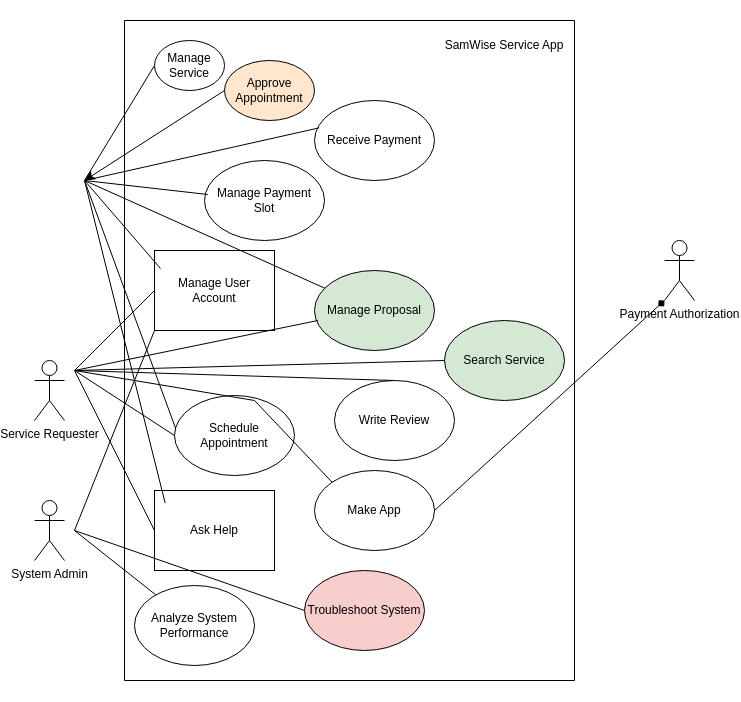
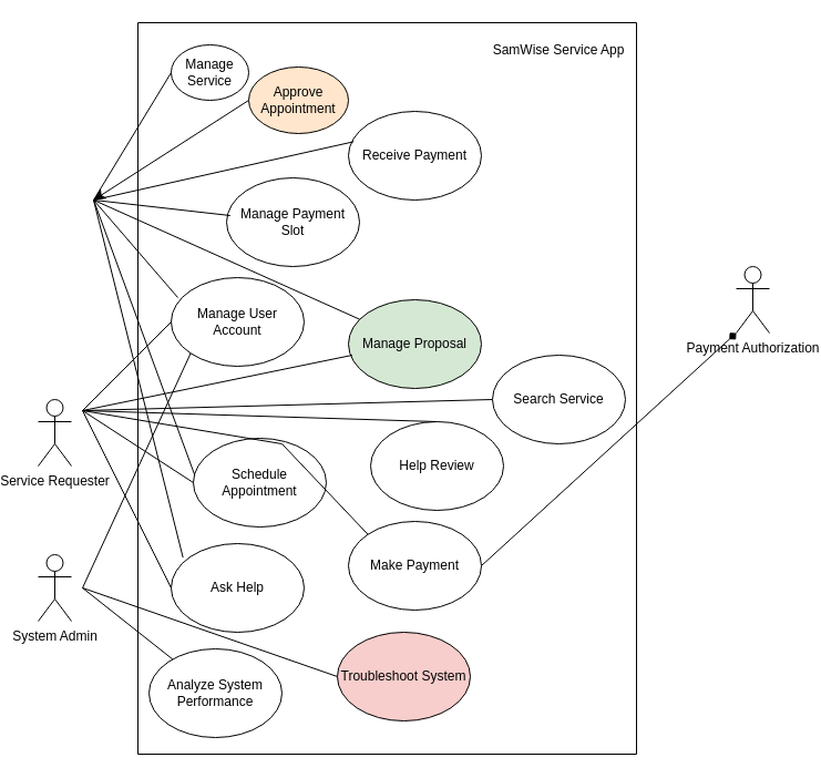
- <mxCell id="10" value="Manage User Account" style="whiteSpace=wrap;html=1;rounded=0;" vertex="1" parent="4"><mxGeometry x="30" y="230" width="120" height="80" as="geometry" /></mxCell>
+ <mxCell id="10" value="Manage User Account" style="ellipse;whiteSpace=wrap;html=1;" vertex="1" parent="4"><mxGeometry x="30" y="230" width="120" height="80" as="geometry" /></mxCell>
- <mxCell id="7" value="Search Service" style="ellipse;whiteSpace=wrap;html=1;fillColor=#d5e8d4;" vertex="1" parent="4"><mxGeometry x="320" y="300" width="120" height="80" as="geometry" /></mxCell>
+ <mxCell id="7" value="Search Service" style="ellipse;whiteSpace=wrap;html=1;" vertex="1" parent="4"><mxGeometry x="320" y="300" width="120" height="80" as="geometry" /></mxCell>
- <mxCell id="8" value="Write Review" style="ellipse;whiteSpace=wrap;html=1;" vertex="1" parent="4"><mxGeometry x="210" y="360" width="120" height="80" as="geometry" /></mxCell>
+ <mxCell id="8" value="Help Review" style="ellipse;whiteSpace=wrap;html=1;" vertex="1" parent="4"><mxGeometry x="210" y="360" width="120" height="80" as="geometry" /></mxCell>
- <mxCell id="5" value="Make App" style="ellipse;whiteSpace=wrap;html=1;" vertex="1" parent="4"><mxGeometry x="190" y="450" width="120" height="80" as="geometry" /></mxCell>
+ <mxCell id="5" value="Make Payment" style="ellipse;whiteSpace=wrap;html=1;" vertex="1" parent="4"><mxGeometry x="190" y="450" width="120" height="80" as="geometry" /></mxCell>
- <mxCell id="11" value="Ask Help" style="whiteSpace=wrap;html=1;rounded=0;" vertex="1" parent="4"><mxGeometry x="30" y="470" width="120" height="80" as="geometry" /></mxCell>
+ <mxCell id="11" value="Ask Help" style="ellipse;whiteSpace=wrap;html=1;" vertex="1" parent="4"><mxGeometry x="30" y="470" width="120" height="80" as="geometry" /></mxCell>
